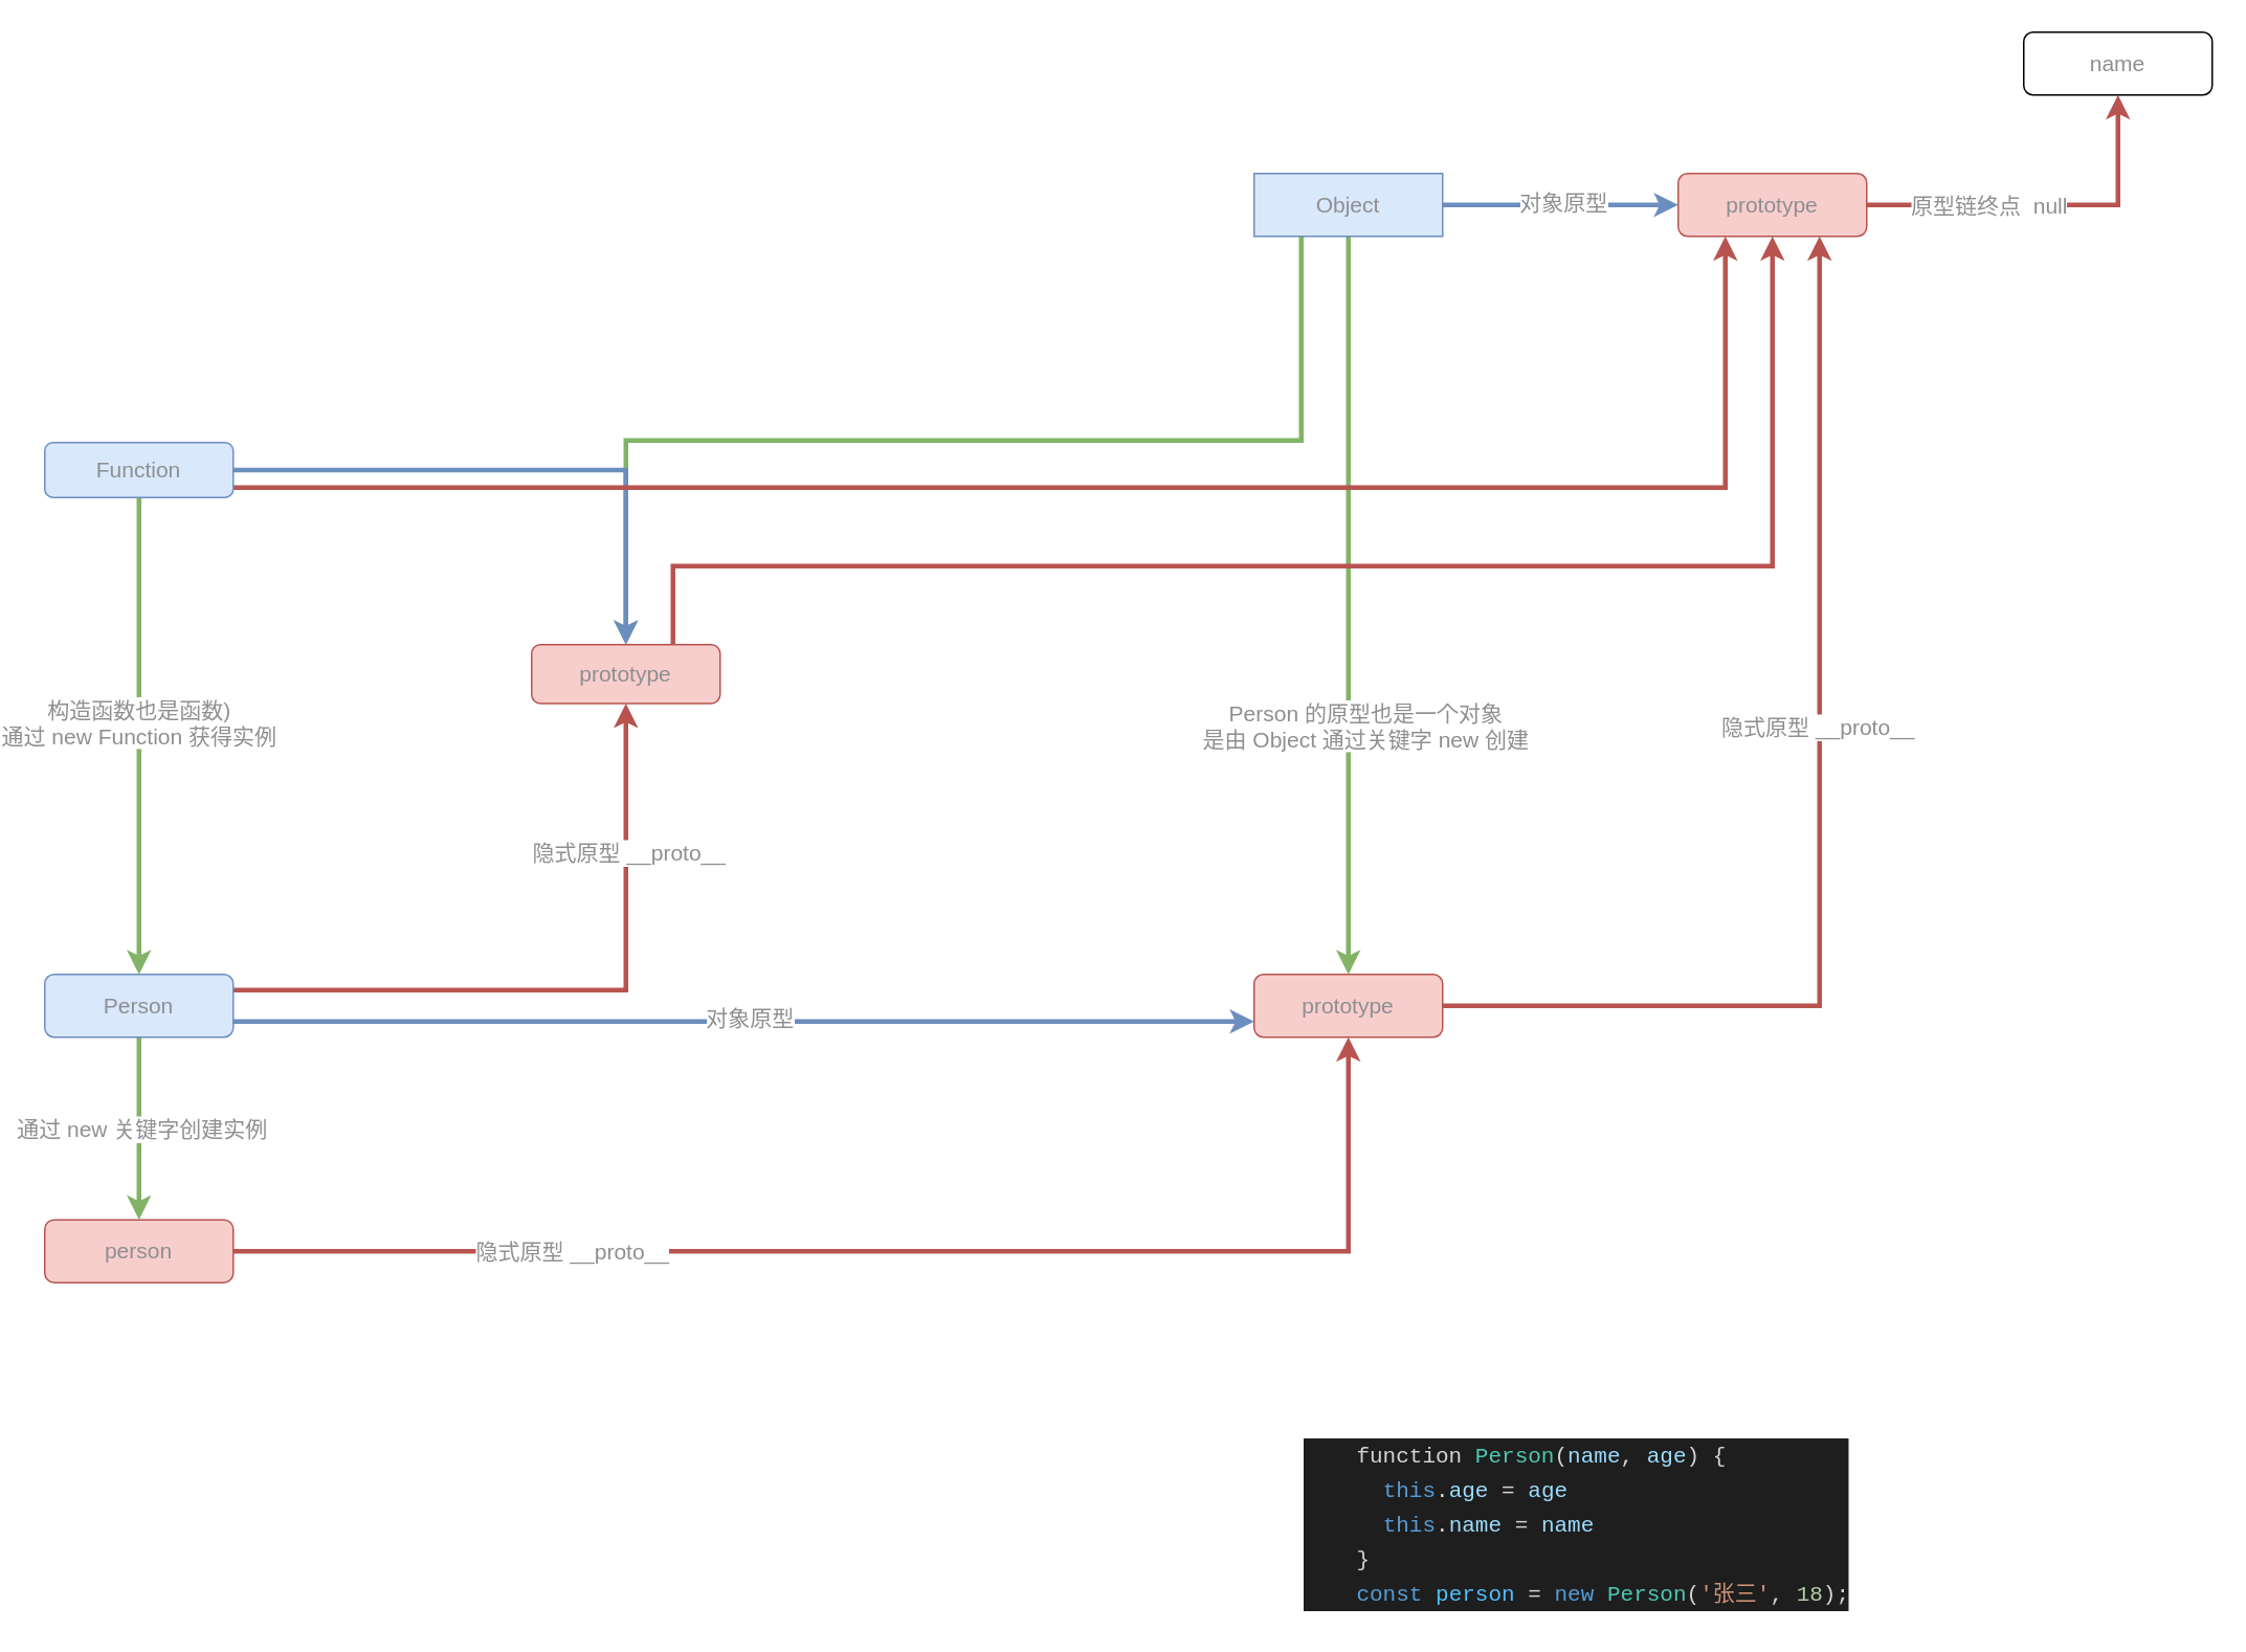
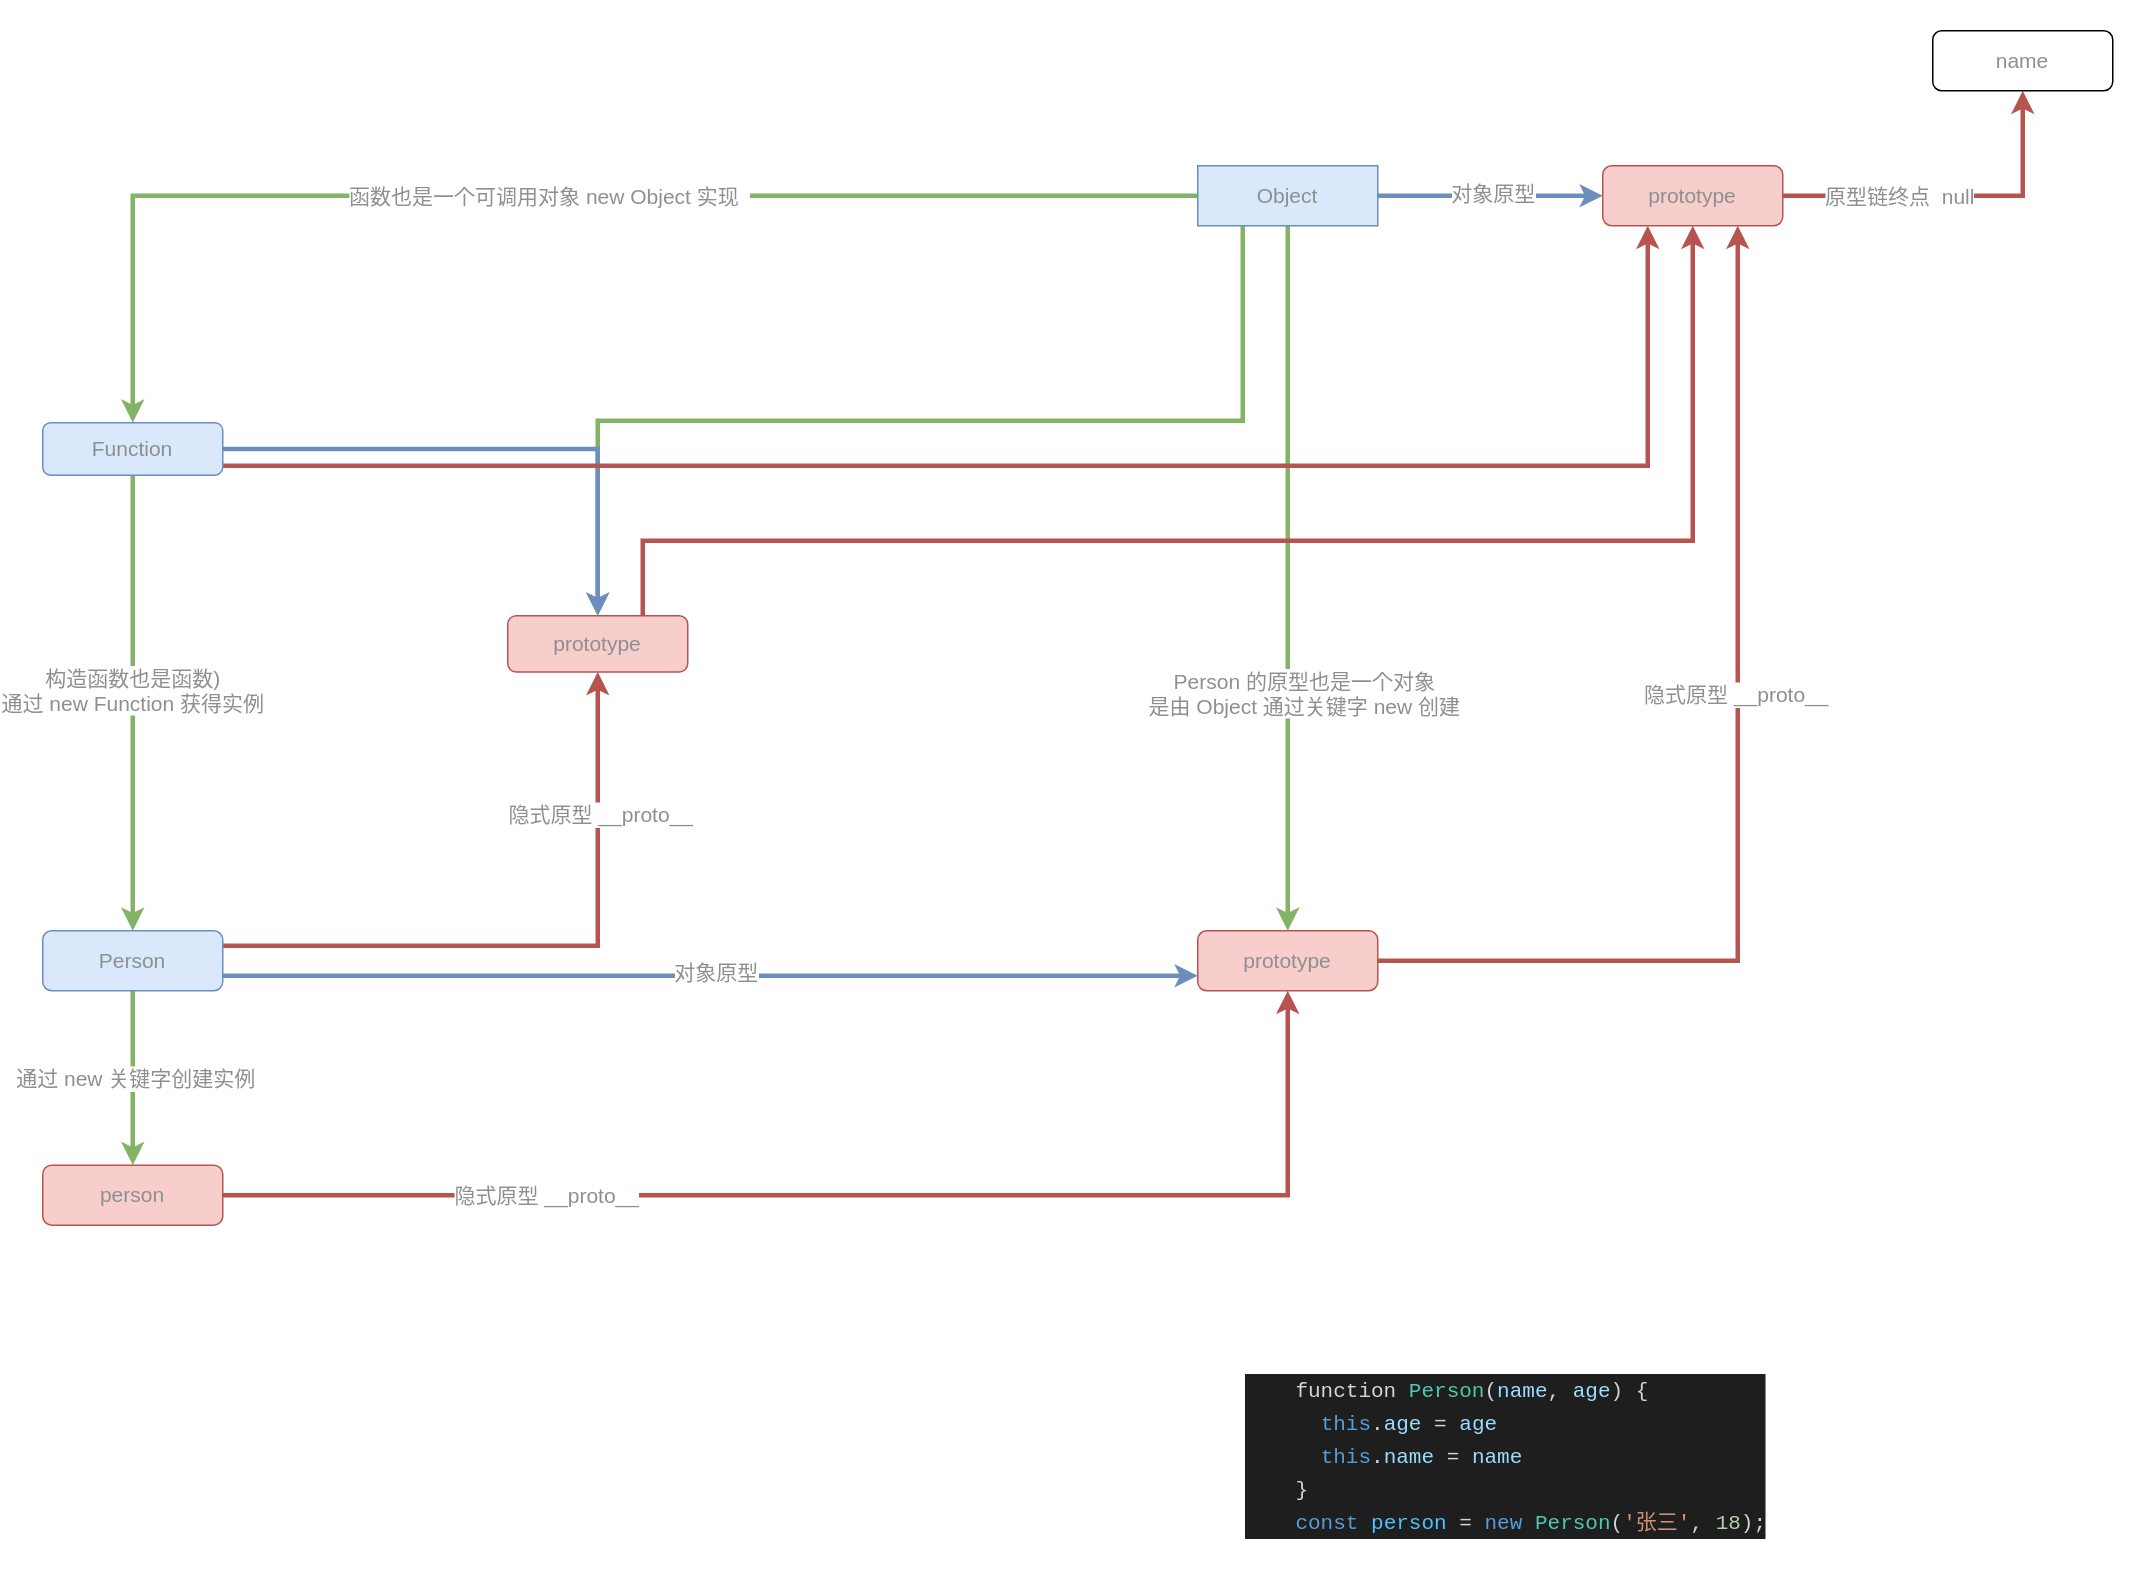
+ <mxCell id="20" style="edgeStyle=orthogonalEdgeStyle;rounded=0;orthogonalLoop=1;jettySize=auto;html=1;entryX=0.5;entryY=0;entryDx=0;entryDy=0;fillColor=#d5e8d4;strokeColor=#82b366;strokeWidth=3;fontSize=14;fontColor=#8d8f91;" parent="1" source="23" target="33" edge="1"><mxGeometry relative="1" as="geometry" /></mxCell>
+ <mxCell id="21" value="函数也是一个可调用对象 new Object 实现&amp;nbsp;&amp;nbsp;" style="edgeLabel;html=1;align=center;verticalAlign=middle;resizable=0;points=[];fontSize=14;fontColor=#8d8f91;" parent="20" vertex="1" connectable="0"><mxGeometry x="0.242" y="1" relative="1" as="geometry"><mxPoint x="102" y="-1" as="offset" /></mxGeometry></mxCell>
